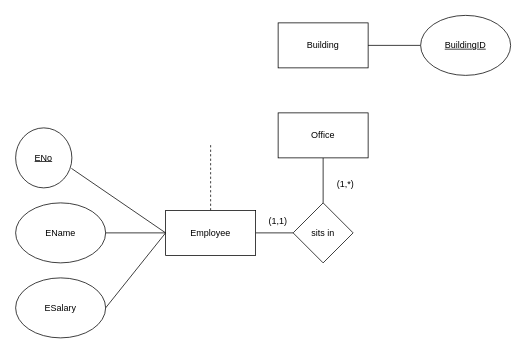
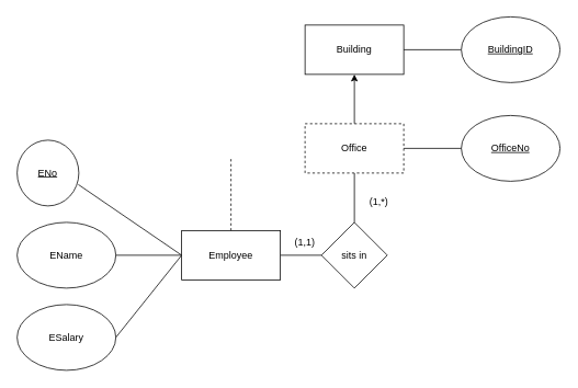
+ <mxCell id="14" style="edgeStyle=orthogonalEdgeStyle;rounded=0;orthogonalLoop=1;jettySize=auto;html=1;exitX=0.5;exitY=0;exitDx=0;exitDy=0;entryX=0.5;entryY=1;entryDx=0;entryDy=0;" edge="1" parent="1" source="15" target="16"><mxGeometry relative="1" as="geometry" /></mxCell>
- <mxCell id="15" value="Office" style="rounded=0;whiteSpace=wrap;html=1;" vertex="1" parent="1"><mxGeometry x="370" y="150" width="120" height="60" as="geometry" /></mxCell>
+ <mxCell id="15" value="Office" style="rounded=0;whiteSpace=wrap;html=1;dashed=1;" vertex="1" parent="1"><mxGeometry x="370" y="150" width="120" height="60" as="geometry" /></mxCell>
+ <mxCell id="21" style="edgeStyle=orthogonalEdgeStyle;rounded=0;orthogonalLoop=1;jettySize=auto;html=1;exitX=0;exitY=0.5;exitDx=0;exitDy=0;entryX=1;entryY=0.5;entryDx=0;entryDy=0;endArrow=none;endFill=0;" edge="1" parent="1" source="20" target="15"><mxGeometry relative="1" as="geometry"><mxPoint x="570" y="70" as="sourcePoint" /><mxPoint x="500" y="70" as="targetPoint" /></mxGeometry></mxCell>
+ <mxCell id="20" value="&lt;u&gt;OfficeNo&lt;/u&gt;" style="ellipse;whiteSpace=wrap;html=1;" vertex="1" parent="1"><mxGeometry x="560" y="140" width="120" height="80" as="geometry" /></mxCell>
